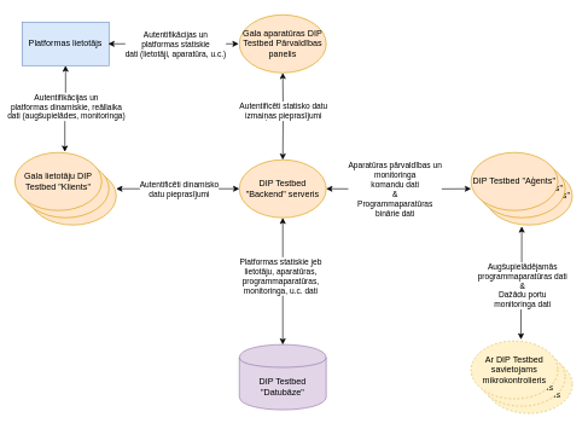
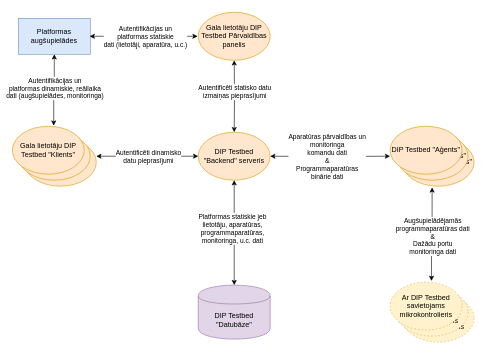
- <mxCell id="4" value="Platformas lietotājs" style="rounded=0;whiteSpace=wrap;html=1;shadow=0;fillColor=#dae8fc;strokeColor=#6c8ebf;" parent="1" vertex="1"><mxGeometry x="30" y="30" width="120" height="60" as="geometry" /></mxCell>
+ <mxCell id="4" value="Platformas augšupielādes" style="rounded=0;whiteSpace=wrap;html=1;shadow=0;fillColor=#dae8fc;strokeColor=#6c8ebf;" parent="1" vertex="1"><mxGeometry x="30" y="30" width="120" height="60" as="geometry" /></mxCell>
- <mxCell id="17" value="Gala aparatūras DIP Testbed Pārvaldības panelis" style="ellipse;whiteSpace=wrap;html=1;fillColor=#ffe6cc;strokeColor=#d79b00;" parent="1" vertex="1"><mxGeometry x="330" y="20" width="120" height="80" as="geometry" /></mxCell>
+ <mxCell id="17" value="Gala lietotāju DIP Testbed Pārvaldības panelis" style="ellipse;whiteSpace=wrap;html=1;fillColor=#ffe6cc;strokeColor=#d79b00;" parent="1" vertex="1"><mxGeometry x="330" y="20" width="120" height="80" as="geometry" /></mxCell>
